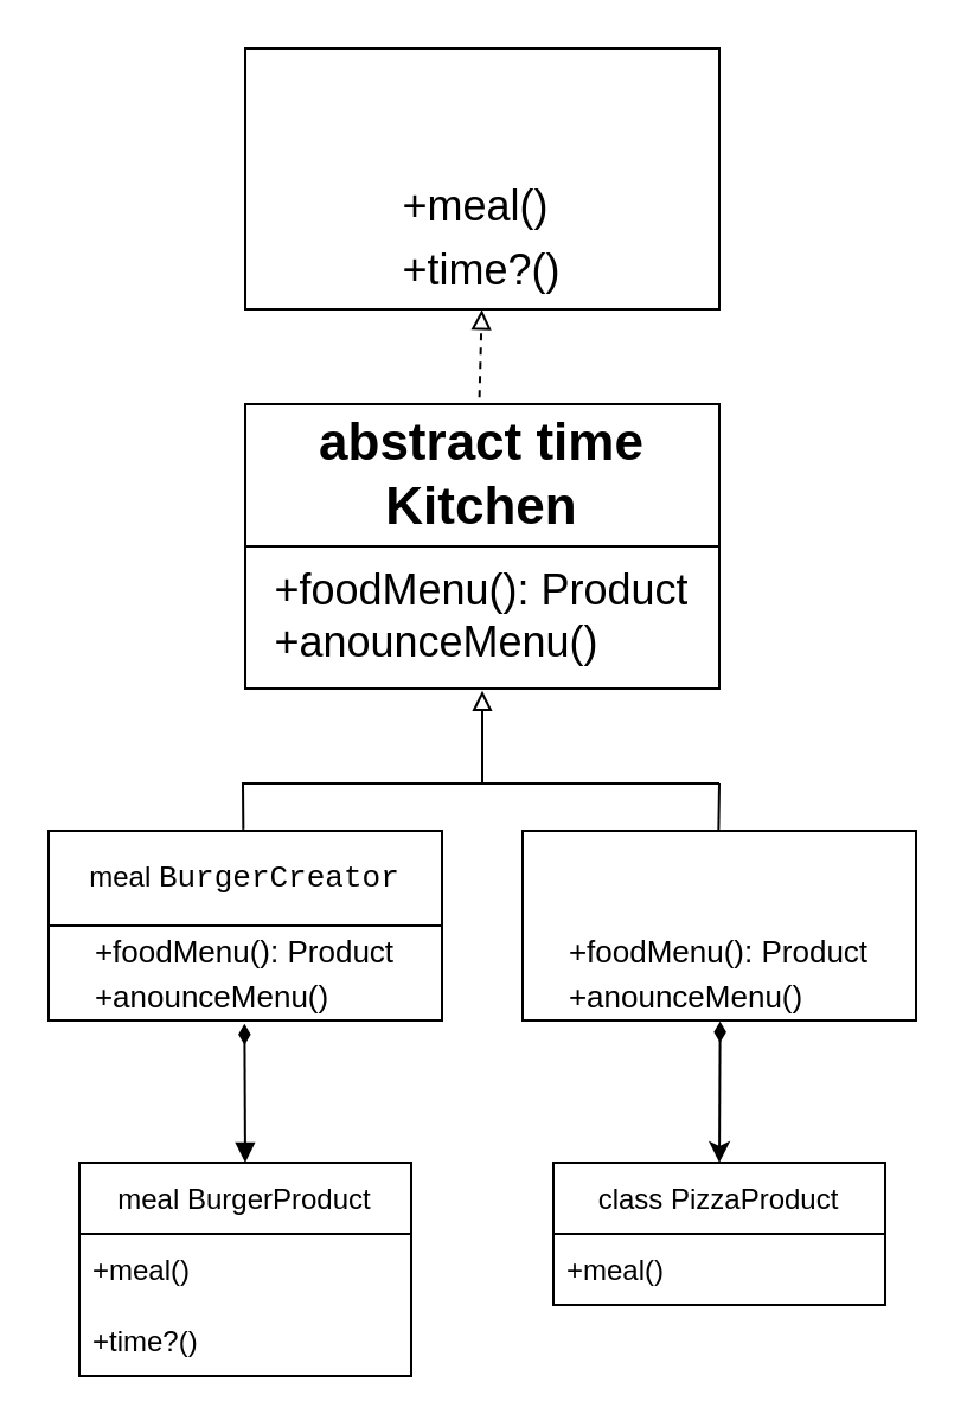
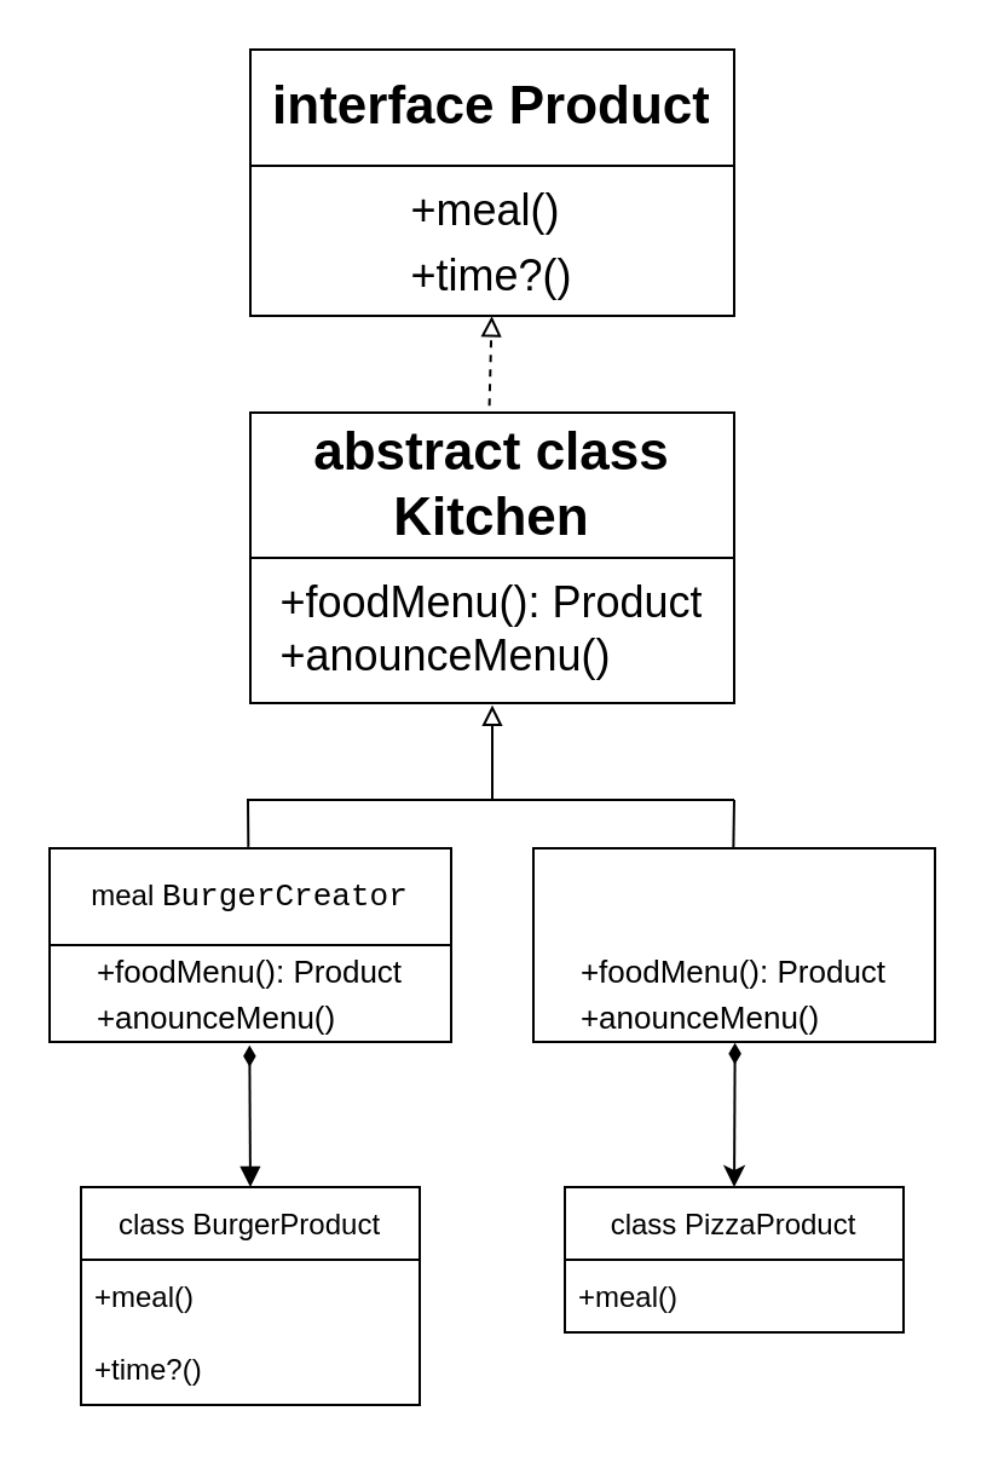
+ <mxCell id="9" value="&lt;b style=&quot;font-size: 22px&quot;&gt;interface Product&lt;/b&gt;" style="shape=partialRectangle;html=1;whiteSpace=wrap;connectable=0;overflow=hidden;fillColor=none;top=0;left=0;bottom=0;right=0;pointerEvents=1;" vertex="1" parent="8"><mxGeometry width="200" height="48" as="geometry"><mxRectangle width="200" height="48" as="alternateBounds" /></mxGeometry></mxCell>
- <mxCell id="14" value="&lt;b style=&quot;font-size: 22px&quot;&gt;abstract time Kitchen&lt;/b&gt;" style="shape=partialRectangle;html=1;whiteSpace=wrap;connectable=0;overflow=hidden;fillColor=none;top=0;left=0;bottom=0;right=0;pointerEvents=1;" vertex="1" parent="13"><mxGeometry width="200" height="60" as="geometry"><mxRectangle width="200" height="60" as="alternateBounds" /></mxGeometry></mxCell>
+ <mxCell id="14" value="&lt;b style=&quot;font-size: 22px&quot;&gt;abstract class Kitchen&lt;/b&gt;" style="shape=partialRectangle;html=1;whiteSpace=wrap;connectable=0;overflow=hidden;fillColor=none;top=0;left=0;bottom=0;right=0;pointerEvents=1;" vertex="1" parent="13"><mxGeometry width="200" height="60" as="geometry"><mxRectangle width="200" height="60" as="alternateBounds" /></mxGeometry></mxCell>
- <mxCell id="26" value="meal BurgerProduct" style="swimlane;fontStyle=0;childLayout=stackLayout;horizontal=1;startSize=30;horizontalStack=0;resizeParent=1;resizeParentMax=0;resizeLast=0;collapsible=1;marginBottom=0;" vertex="1" parent="1"><mxGeometry x="33" y="490" width="140" height="90" as="geometry"><mxRectangle x="110" y="480" width="140" height="30" as="alternateBounds" /></mxGeometry></mxCell>
+ <mxCell id="26" value="class BurgerProduct" style="swimlane;fontStyle=0;childLayout=stackLayout;horizontal=1;startSize=30;horizontalStack=0;resizeParent=1;resizeParentMax=0;resizeLast=0;collapsible=1;marginBottom=0;" vertex="1" parent="1"><mxGeometry x="33" y="490" width="140" height="90" as="geometry"><mxRectangle x="110" y="480" width="140" height="30" as="alternateBounds" /></mxGeometry></mxCell>
